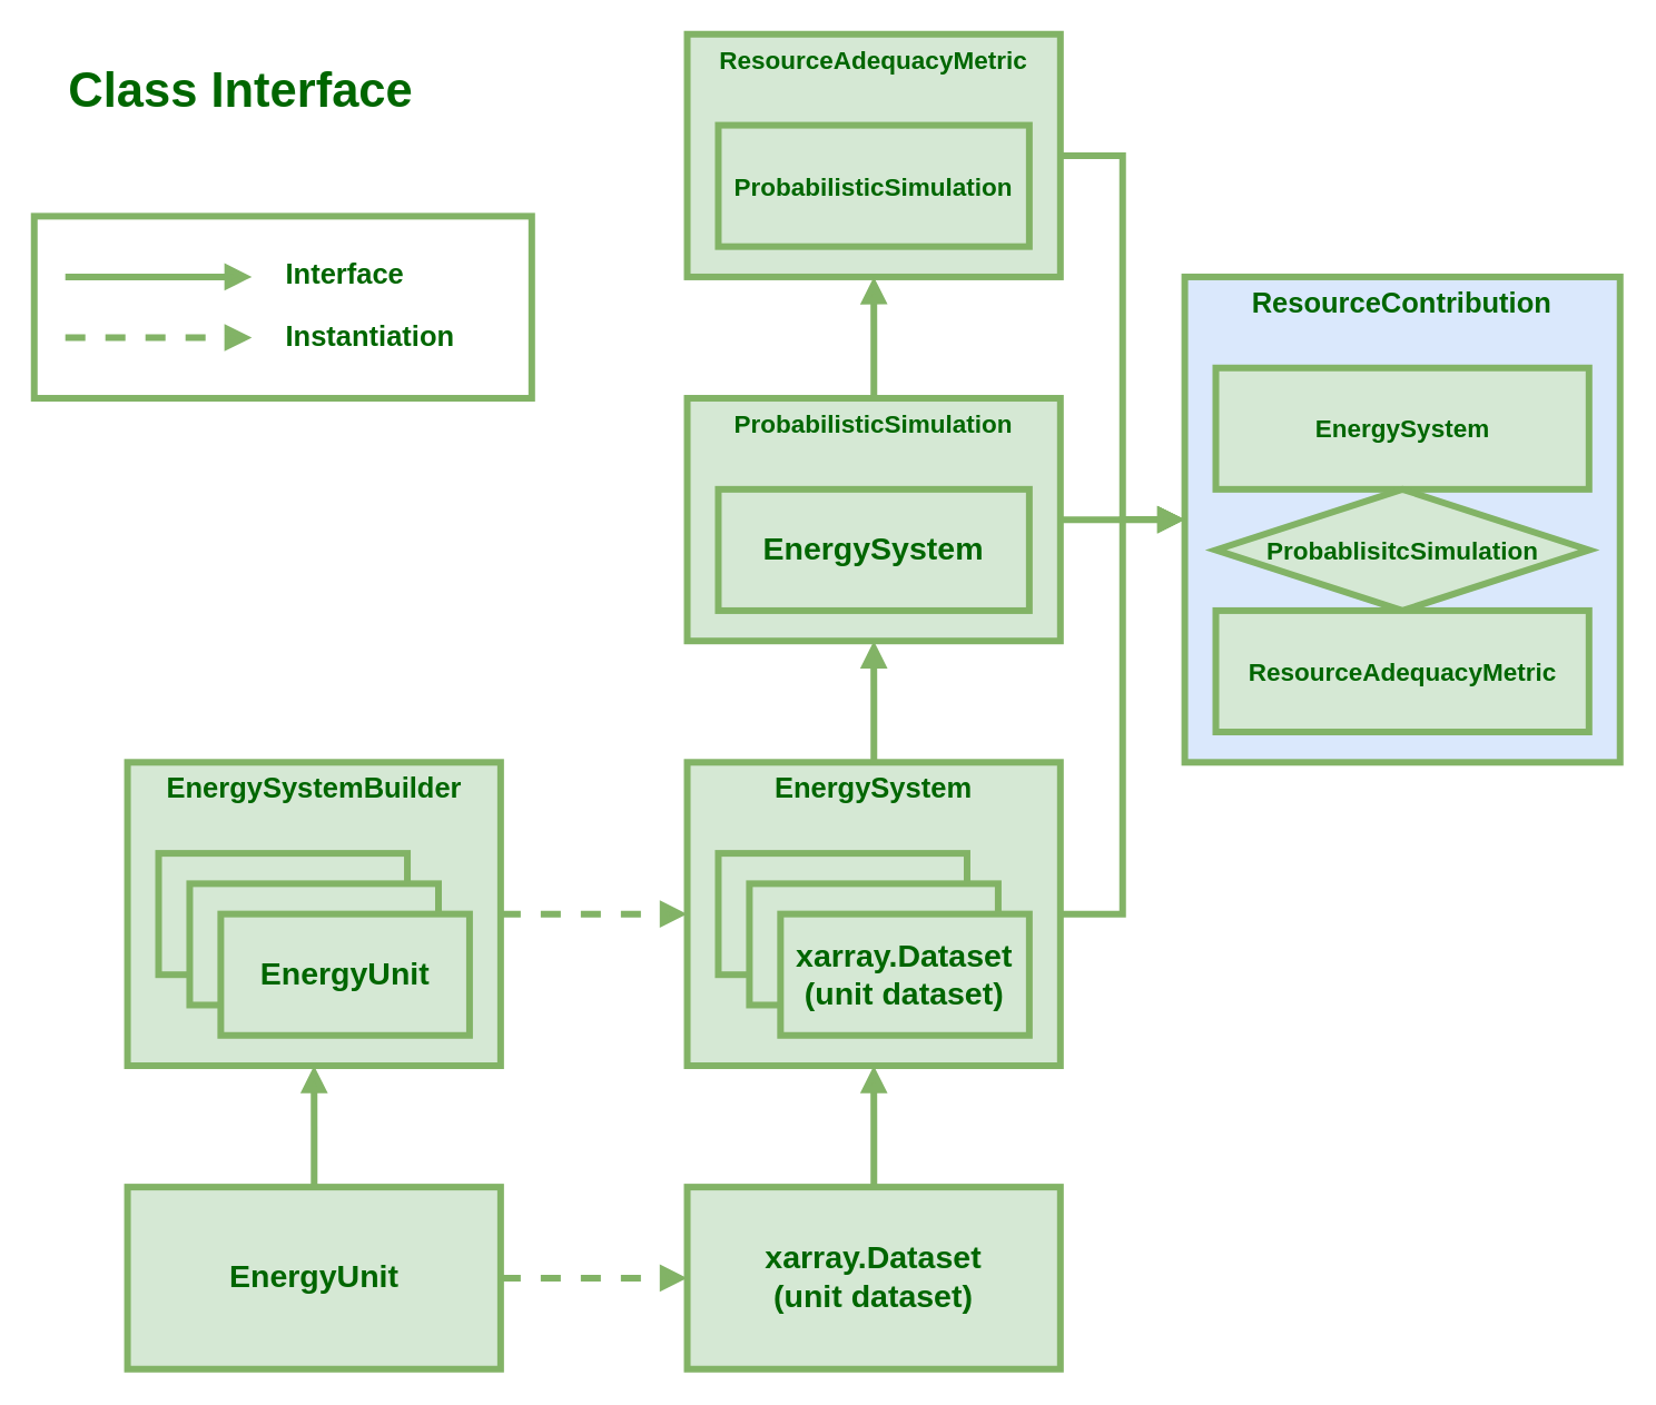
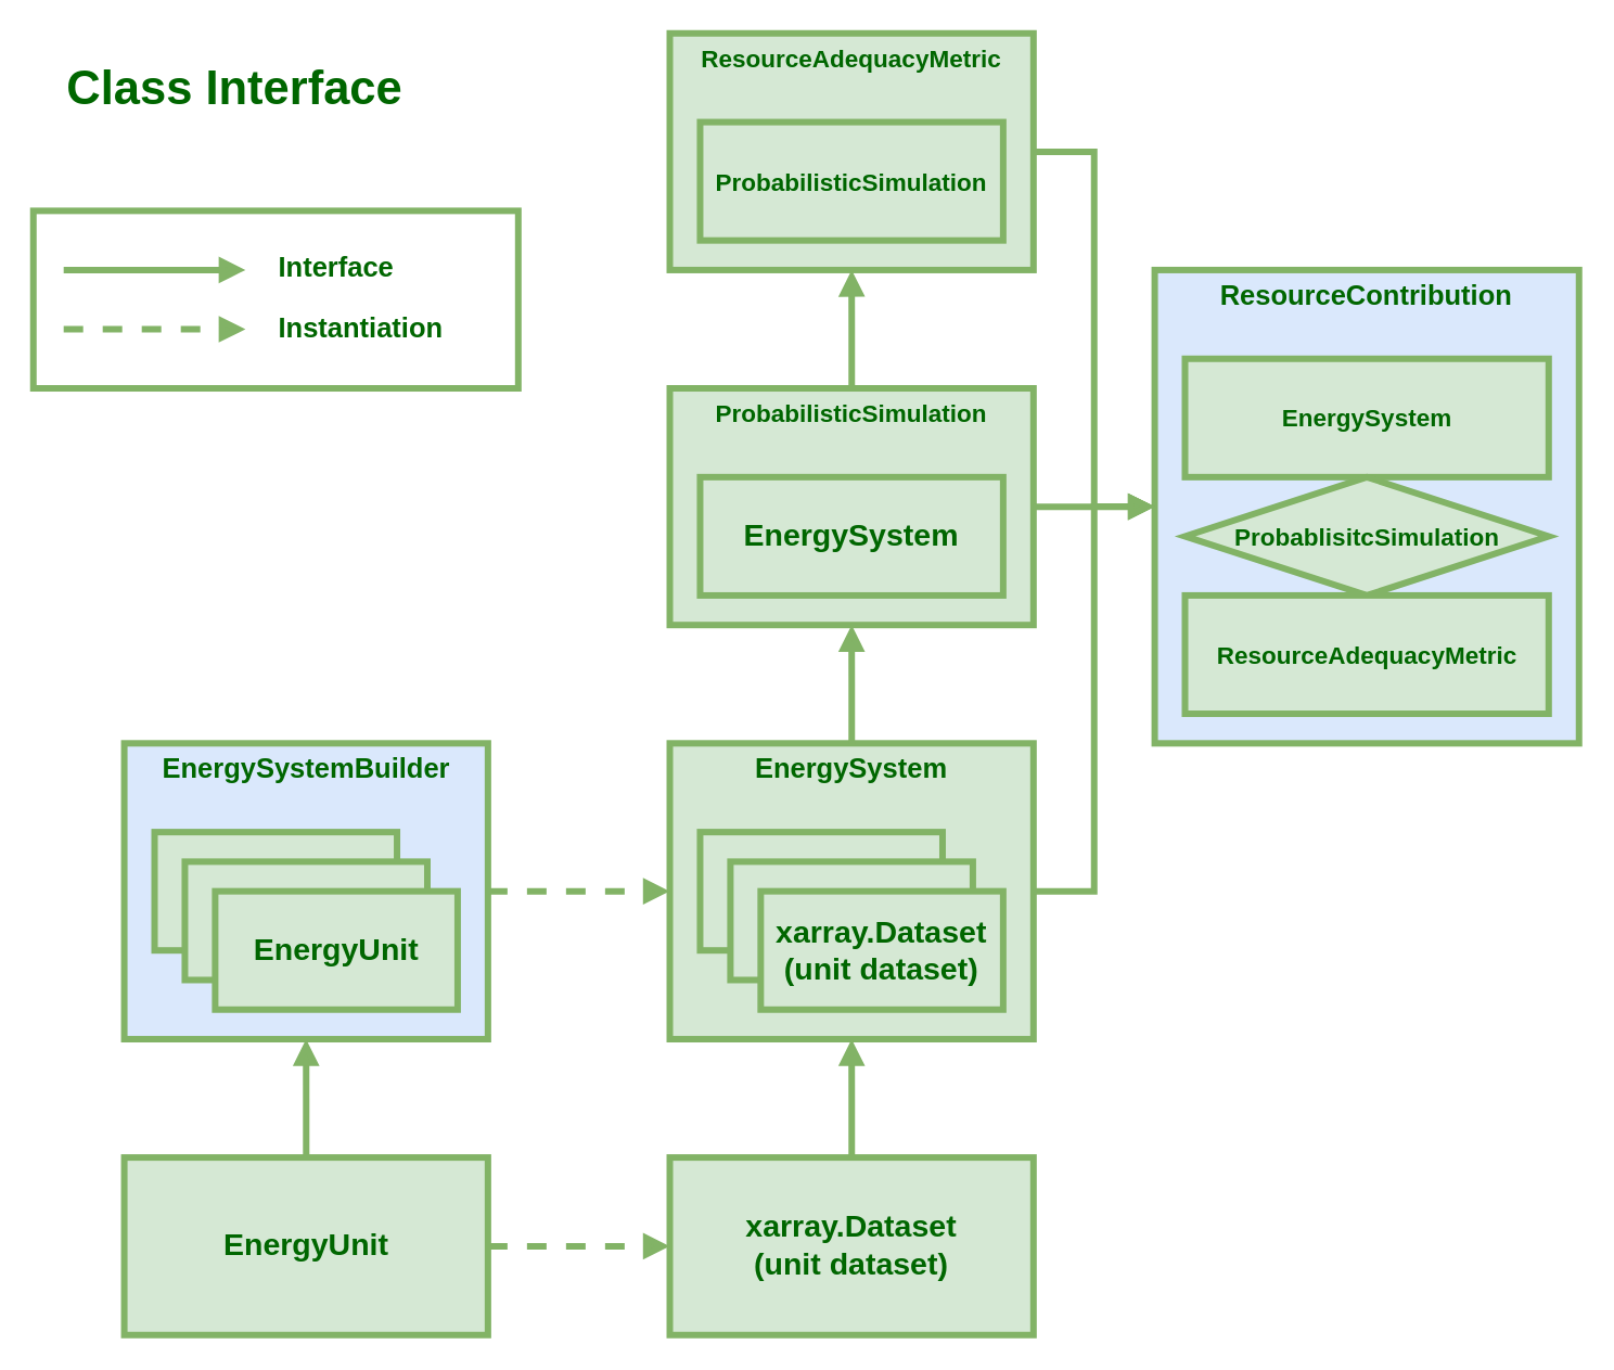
- <mxCell id="5" value="EnergySystemBuilder" style="rounded=0;whiteSpace=wrap;html=1;verticalAlign=top;fillColor=#d5e8d4;strokeColor=#82b366;fontColor=#006600;strokeWidth=4;fontSize=17;fontStyle=1" vertex="1" parent="2"><mxGeometry x="55.882" y="436.364" width="223.529" height="181.818" as="geometry" /></mxCell>
+ <mxCell id="5" value="EnergySystemBuilder" style="rounded=0;whiteSpace=wrap;html=1;verticalAlign=top;fillColor=#dae8fc;strokeColor=#82b366;fontColor=#006600;strokeWidth=4;fontSize=17;fontStyle=1;" vertex="1" parent="2"><mxGeometry x="55.882" y="436.364" width="223.529" height="181.818" as="geometry" /></mxCell>
